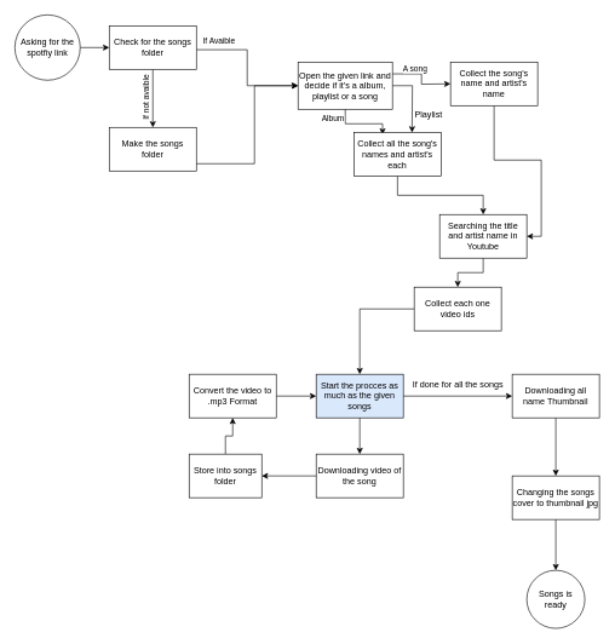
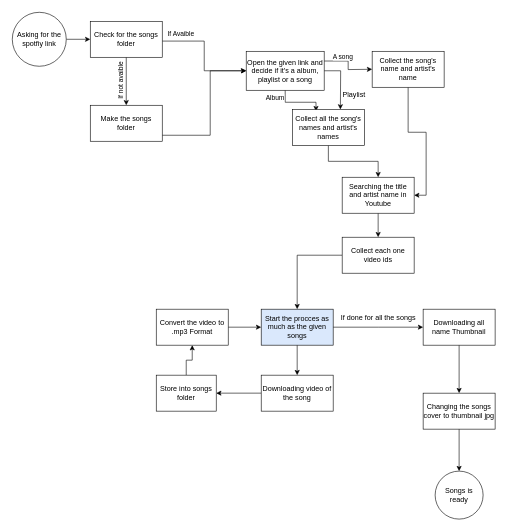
- <mxCell id="15" value="Collect all the song's names and artist's each" style="whiteSpace=wrap;html=1;" parent="1" vertex="1"><mxGeometry x="487" y="182" width="120" height="60" as="geometry" /></mxCell>
+ <mxCell id="15" value="Collect all the song's names and artist's names" style="whiteSpace=wrap;html=1;" parent="1" vertex="1"><mxGeometry x="487" y="182" width="120" height="60" as="geometry" /></mxCell>
- <mxCell id="17" value="Searching the title and artist name in Youtube" style="whiteSpace=wrap;html=1;" parent="1" vertex="1"><mxGeometry x="605" y="295" width="120" height="60" as="geometry" /></mxCell>
+ <mxCell id="17" value="Searching the title and artist name in Youtube" style="whiteSpace=wrap;html=1;" parent="1" vertex="1"><mxGeometry x="570" y="295" width="120" height="60" as="geometry" /></mxCell>
